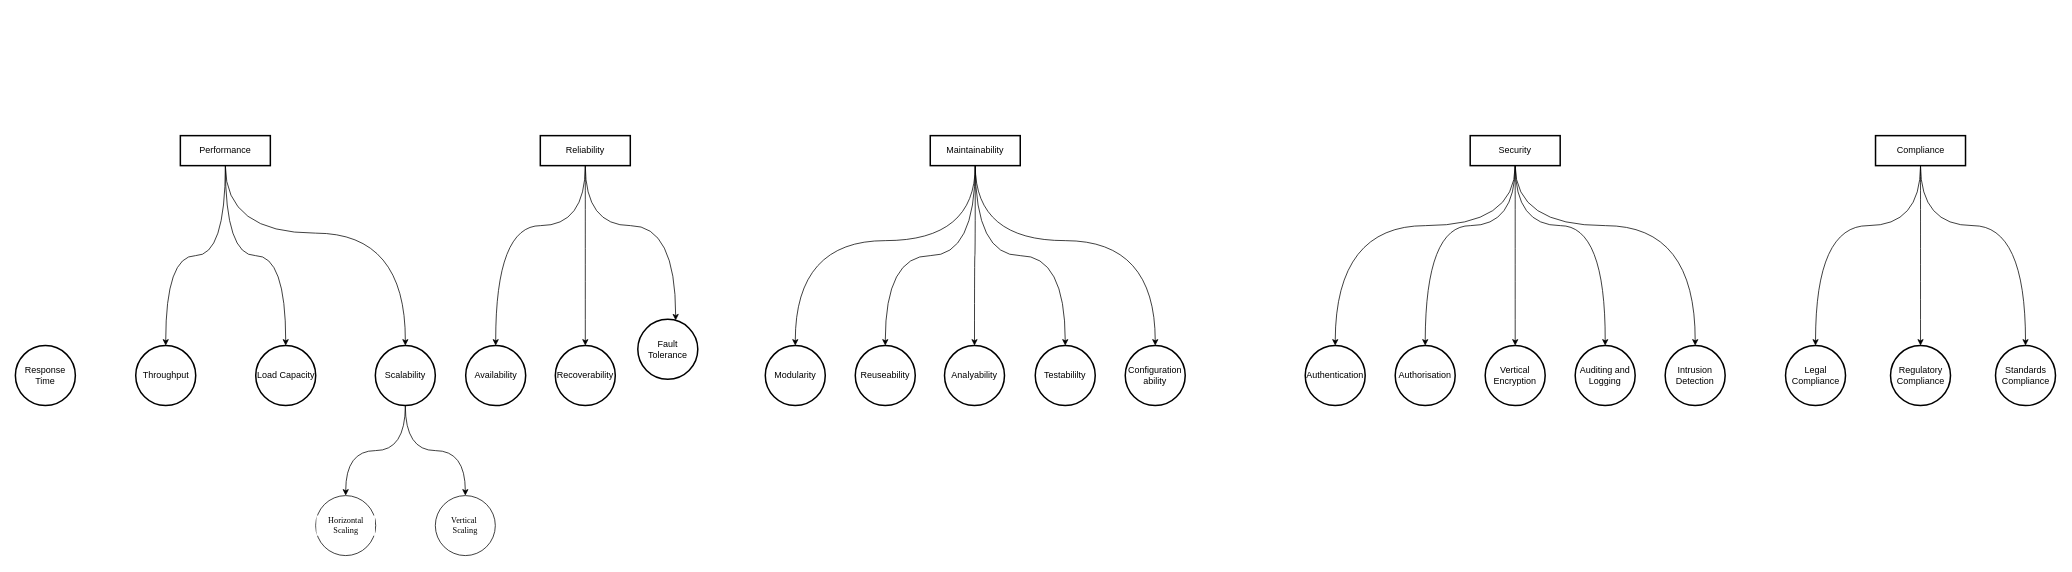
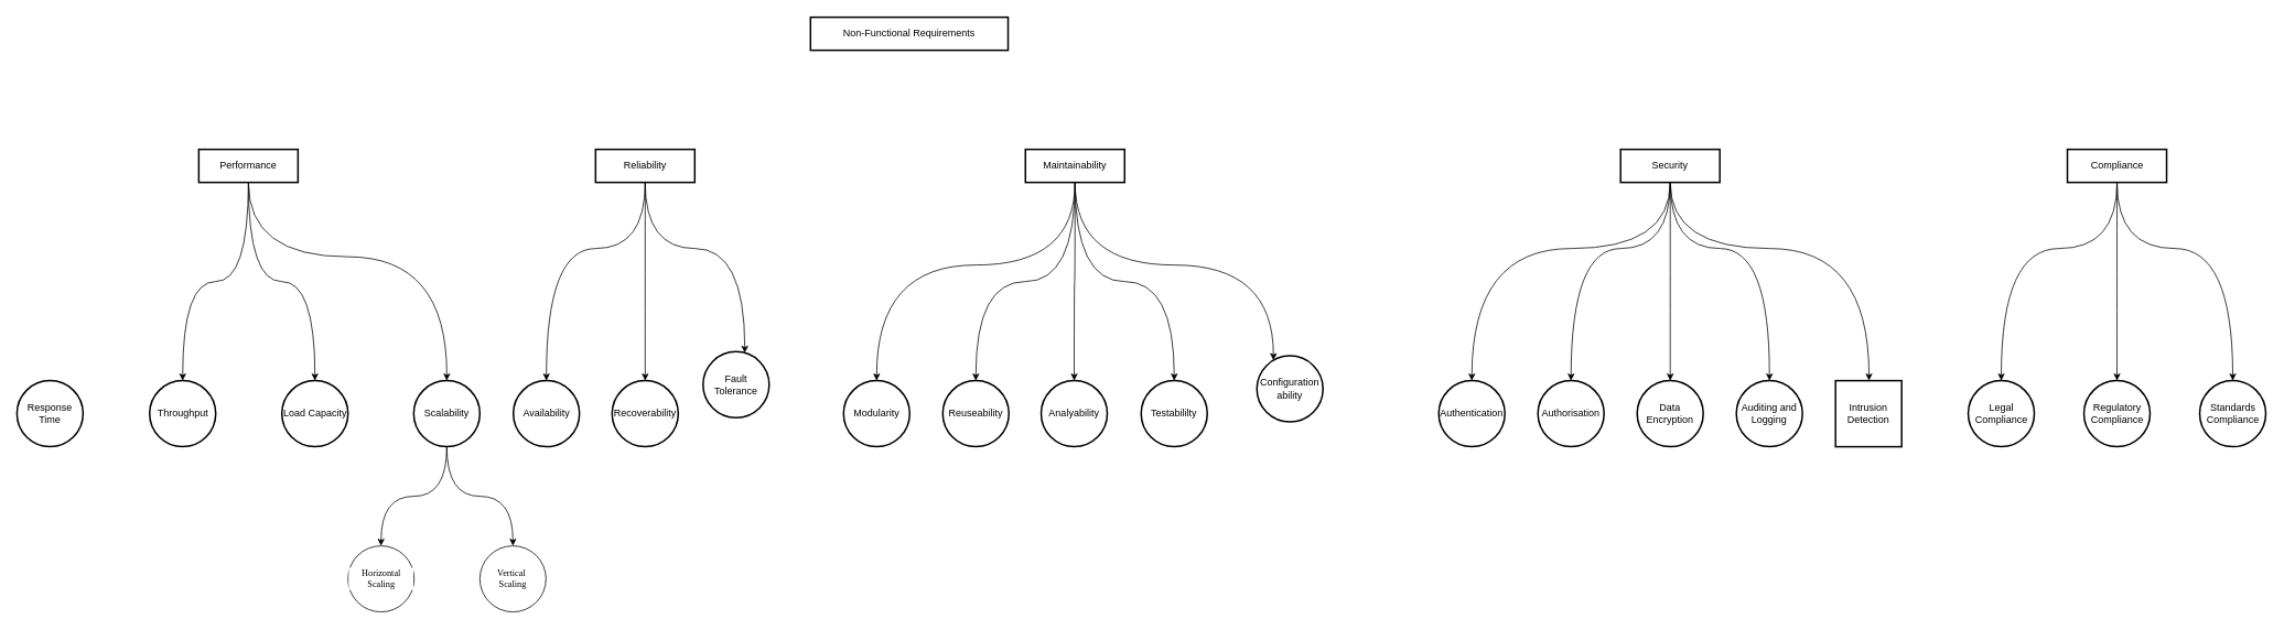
+ <mxCell id="2" value="Non-Functional Requirements" style="whiteSpace=wrap;strokeWidth=2;" parent="1" vertex="1"><mxGeometry x="980" y="20" width="239" height="40" as="geometry" /></mxCell>
- <mxCell id="51" value="&lt;div&gt;Configuration&lt;/div&gt;&lt;div&gt;ability&lt;br&gt;&lt;/div&gt;" style="ellipse;whiteSpace=wrap;html=1;strokeWidth=2;" vertex="1" parent="1"><mxGeometry x="1500" y="460" width="80" height="80" as="geometry" /></mxCell>
+ <mxCell id="51" value="&lt;div&gt;Configuration&lt;/div&gt;&lt;div&gt;ability&lt;br&gt;&lt;/div&gt;" style="ellipse;whiteSpace=wrap;html=1;strokeWidth=2;" vertex="1" parent="1"><mxGeometry x="1520" y="430" width="80" height="80" as="geometry" /></mxCell>
- <mxCell id="42" value="Vertical Encryption" style="ellipse;whiteSpace=wrap;html=1;strokeWidth=2;" vertex="1" parent="1"><mxGeometry x="1980" y="460" width="80" height="80" as="geometry" /></mxCell>
+ <mxCell id="42" value="Data Encryption" style="ellipse;whiteSpace=wrap;html=1;strokeWidth=2;" vertex="1" parent="1"><mxGeometry x="1980" y="460" width="80" height="80" as="geometry" /></mxCell>
- <mxCell id="44" value="Intrusion Detection" style="ellipse;whiteSpace=wrap;html=1;strokeWidth=2;" vertex="1" parent="1"><mxGeometry x="2220" y="460" width="80" height="80" as="geometry" /></mxCell>
+ <mxCell id="44" value="Intrusion Detection" style="whiteSpace=wrap;html=1;strokeWidth=2;rounded=0;" vertex="1" parent="1"><mxGeometry x="2220" y="460" width="80" height="80" as="geometry" /></mxCell>
